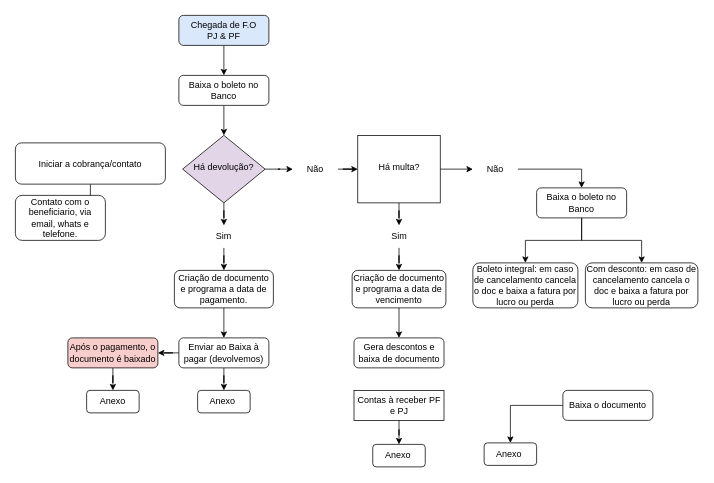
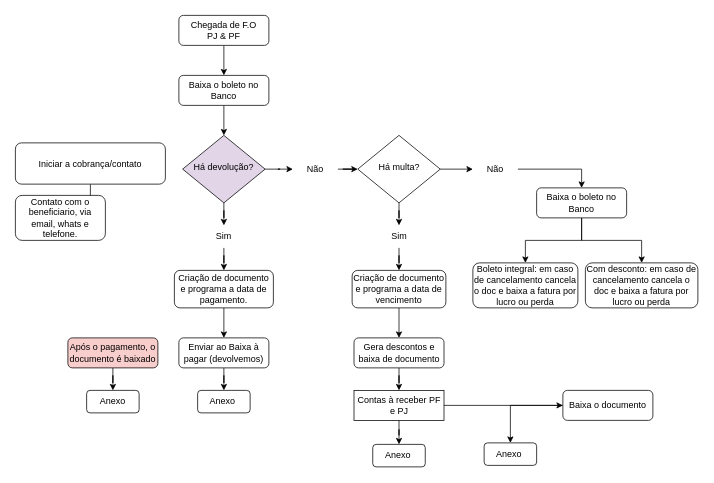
- <mxCell id="3" value="Chegada de F.O &lt;br&gt;PJ &amp;amp; PF" style="rounded=1;whiteSpace=wrap;html=1;fontSize=12;glass=0;strokeWidth=1;shadow=0;fillColor=#dae8fc;" parent="1" vertex="1"><mxGeometry x="238" y="20" width="120" height="40" as="geometry" /></mxCell>
+ <mxCell id="3" value="Chegada de F.O &lt;br&gt;PJ &amp;amp; PF" style="rounded=1;whiteSpace=wrap;html=1;fontSize=12;glass=0;strokeWidth=1;shadow=0;" parent="1" vertex="1"><mxGeometry x="238" y="20" width="120" height="40" as="geometry" /></mxCell>
- <mxCell id="20" value="Há multa?" style="whiteSpace=wrap;html=1;shadow=0;fontFamily=Helvetica;fontSize=12;align=center;strokeWidth=1;spacing=6;spacingTop=-4;rounded=0;" parent="1" vertex="1"><mxGeometry x="476.5" y="180" width="110" height="90" as="geometry" /></mxCell>
+ <mxCell id="20" value="Há multa?" style="rhombus;whiteSpace=wrap;html=1;shadow=0;fontFamily=Helvetica;fontSize=12;align=center;strokeWidth=1;spacing=6;spacingTop=-4;" parent="1" vertex="1"><mxGeometry x="476.5" y="180" width="110" height="90" as="geometry" /></mxCell>
- <mxCell id="10" value="" style="edgeStyle=orthogonalEdgeStyle;rounded=0;orthogonalLoop=1;jettySize=auto;html=1;" edge="1" parent="1" source="11" target="40"><mxGeometry relative="1" as="geometry" /></mxCell>
+ <mxCell id="25" value="" style="edgeStyle=orthogonalEdgeStyle;rounded=0;orthogonalLoop=1;jettySize=auto;html=1;" edge="1" parent="1" source="26" target="29"><mxGeometry relative="1" as="geometry" /></mxCell>
+ <mxCell id="27" value="" style="edgeStyle=orthogonalEdgeStyle;rounded=0;orthogonalLoop=1;jettySize=auto;html=1;" edge="1" parent="1" source="29" target="42"><mxGeometry relative="1" as="geometry" /></mxCell>
